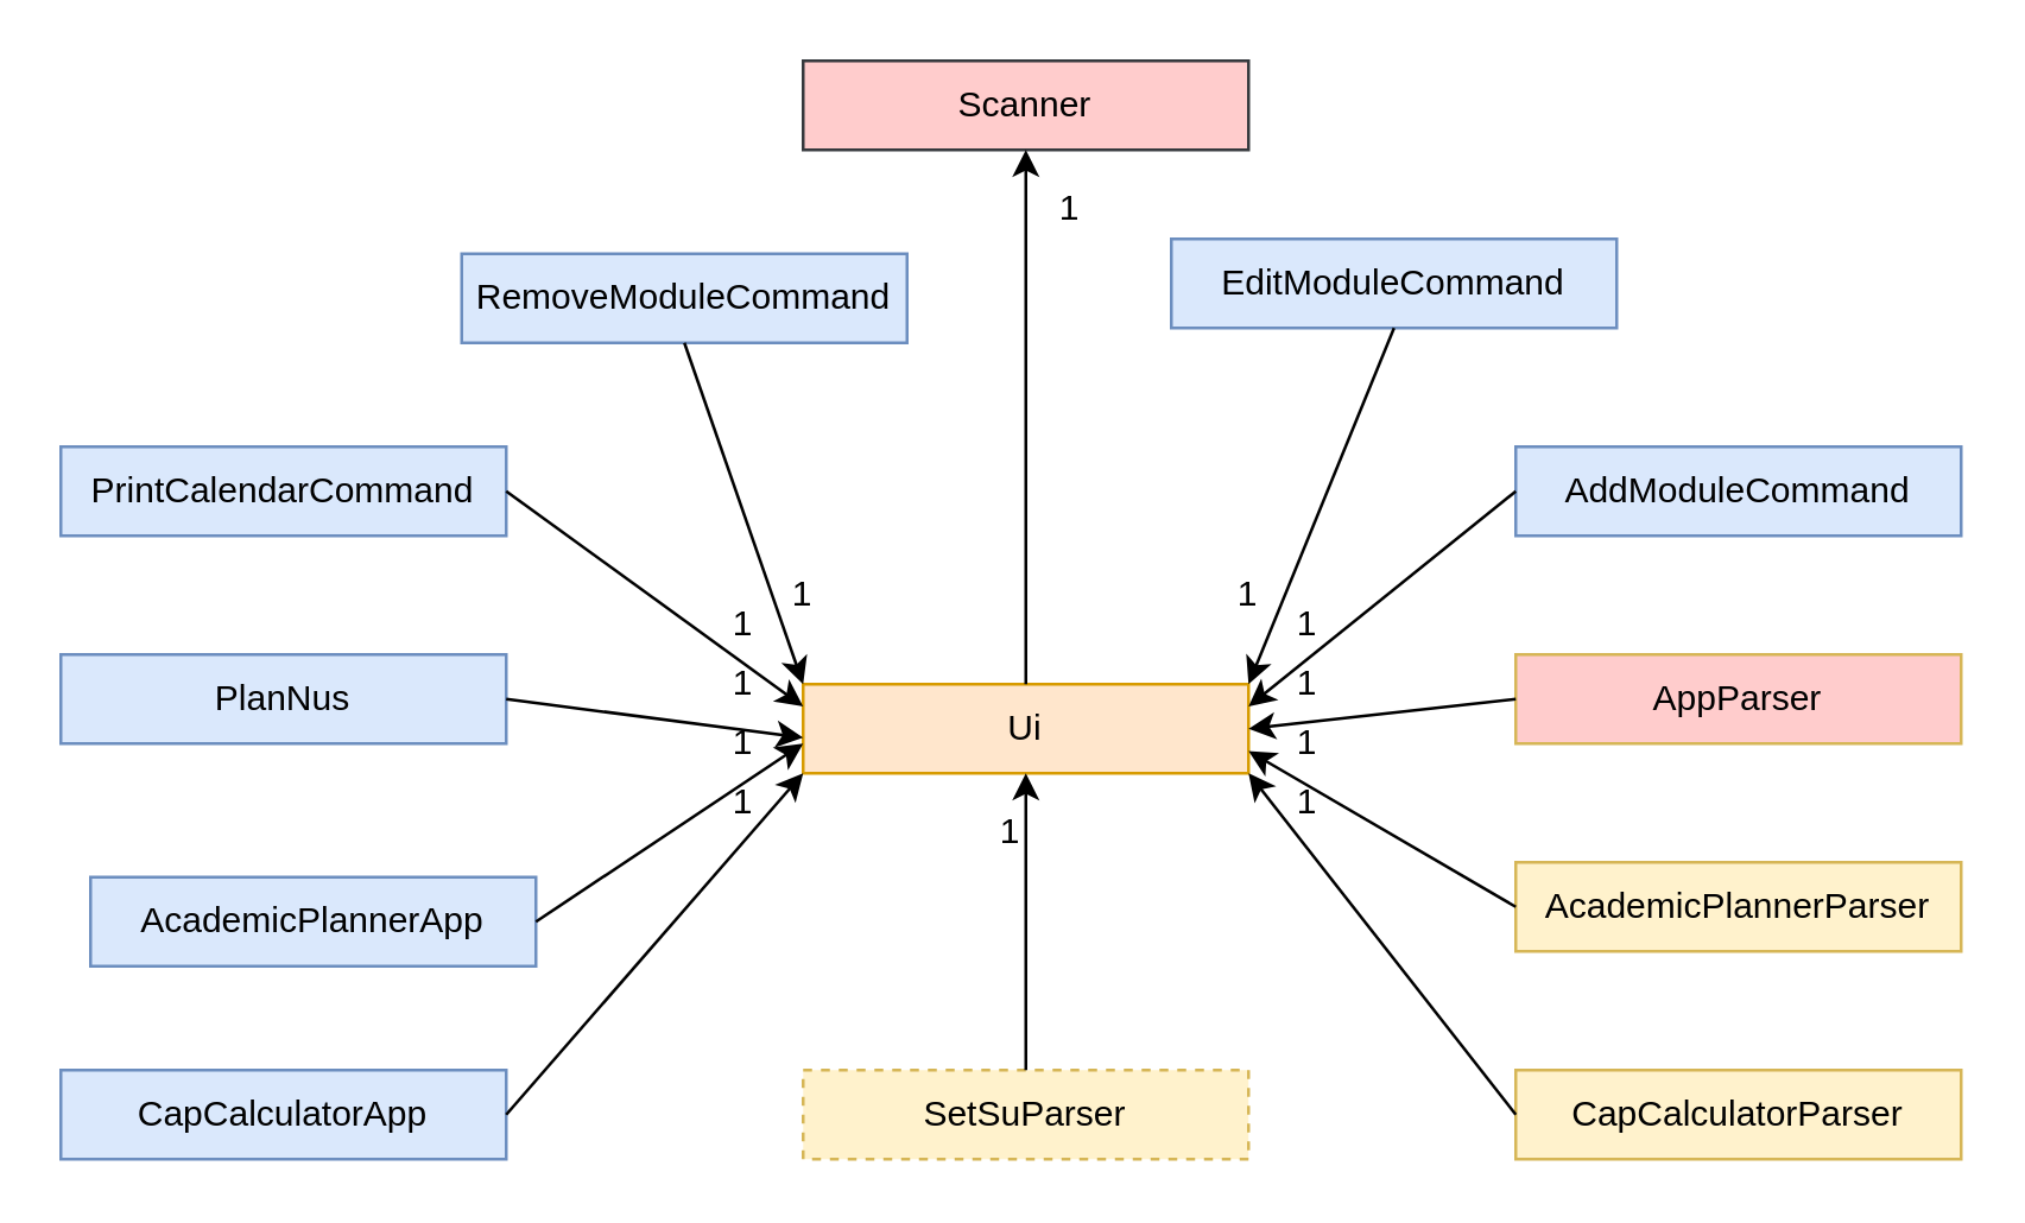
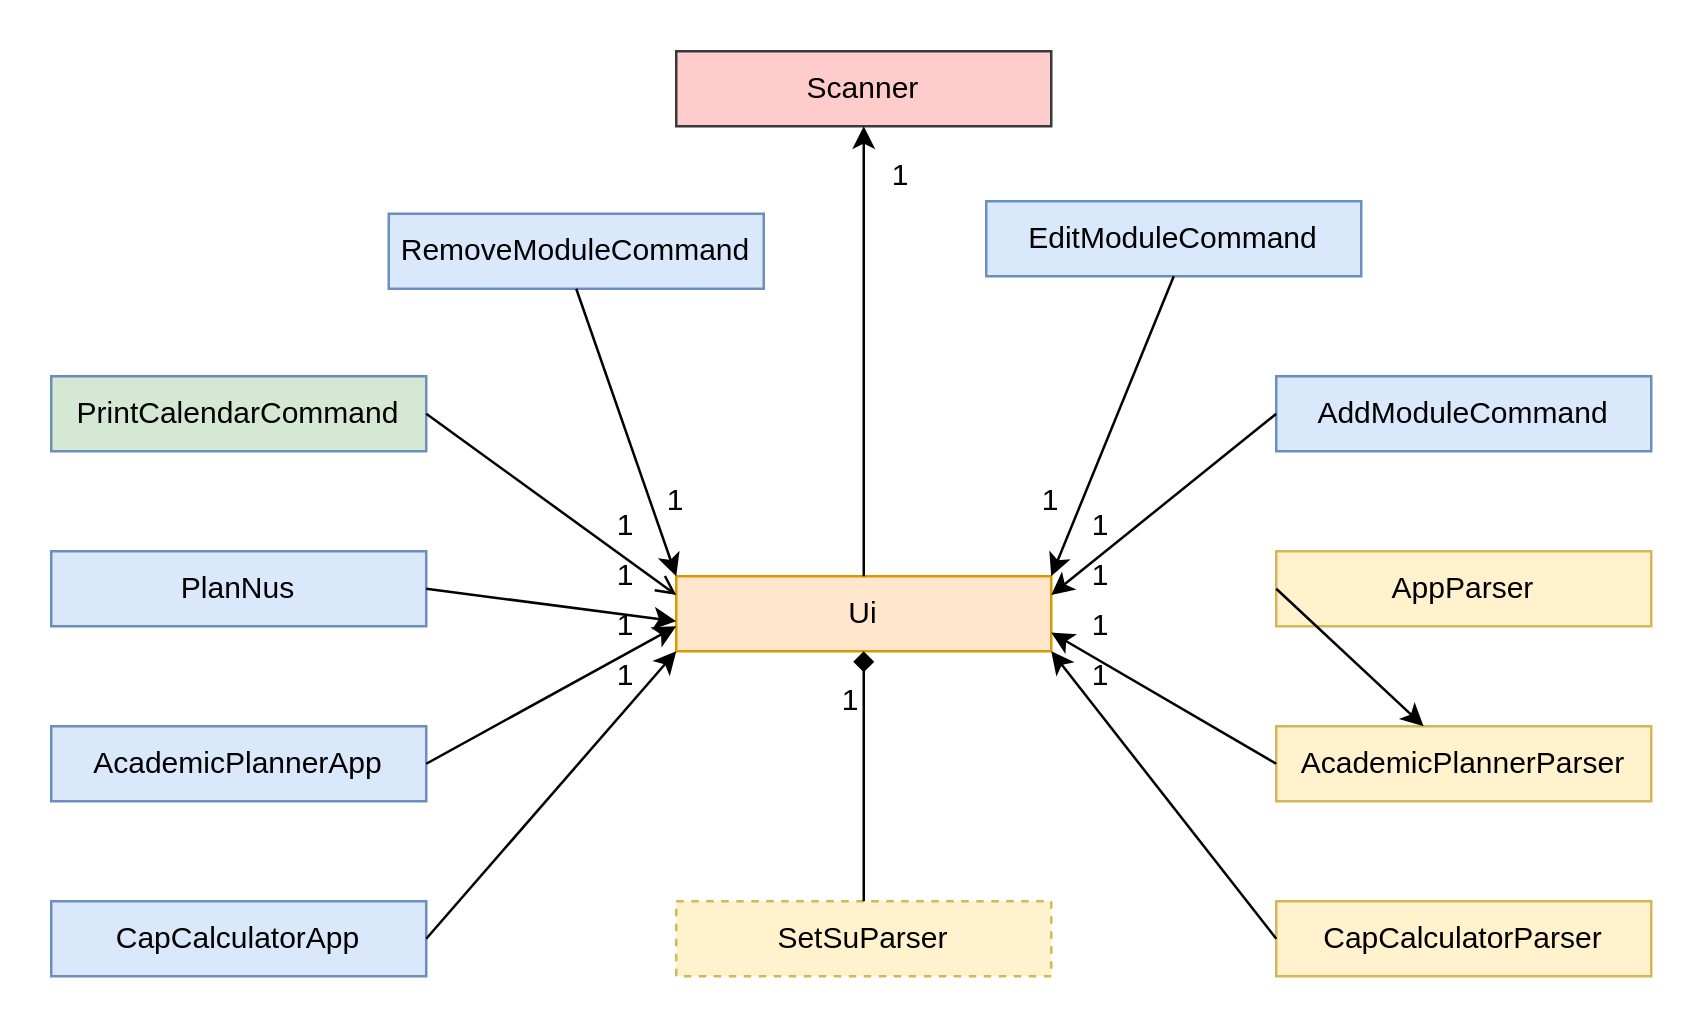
- <mxCell id="9" value="PrintCalendarCommand" style="rounded=0;whiteSpace=wrap;html=1;fillColor=#dae8fc;strokeColor=#6c8ebf;" parent="1" vertex="1"><mxGeometry x="20" y="150" width="150" height="30" as="geometry" /></mxCell>
+ <mxCell id="9" value="PrintCalendarCommand" style="rounded=0;whiteSpace=wrap;html=1;fillColor=#d5e8d4;strokeColor=#6c8ebf;" parent="1" vertex="1"><mxGeometry x="20" y="150" width="150" height="30" as="geometry" /></mxCell>
- <mxCell id="14" value="" style="endArrow=classic;html=1;exitX=1;exitY=0.5;exitDx=0;exitDy=0;entryX=0;entryY=0.25;entryDx=0;entryDy=0;fillColor=#dae8fc;" edge="1" parent="1" source="9" target="2"><mxGeometry width="50" height="50" relative="1" as="geometry"><mxPoint x="380" y="230" as="sourcePoint" /><mxPoint x="240" y="200" as="targetPoint" /></mxGeometry></mxCell>
+ <mxCell id="14" value="" style="endArrow=open;html=1;exitX=1;exitY=0.5;exitDx=0;exitDy=0;entryX=0;entryY=0.25;entryDx=0;entryDy=0;fillColor=#dae8fc;" edge="1" parent="1" source="9" target="2"><mxGeometry width="50" height="50" relative="1" as="geometry"><mxPoint x="380" y="230" as="sourcePoint" /><mxPoint x="240" y="200" as="targetPoint" /></mxGeometry></mxCell>
- <mxCell id="10" value="AppParser" style="rounded=0;whiteSpace=wrap;html=1;fillColor=#ffcccc;strokeColor=#d6b656;" parent="1" vertex="1"><mxGeometry x="510" y="220" width="150" height="30" as="geometry" /></mxCell>
+ <mxCell id="10" value="AppParser" style="rounded=0;whiteSpace=wrap;html=1;fillColor=#fff2cc;strokeColor=#d6b656;" parent="1" vertex="1"><mxGeometry x="510" y="220" width="150" height="30" as="geometry" /></mxCell>
- <mxCell id="21" value="" style="endArrow=classic;html=1;exitX=0;exitY=0.5;exitDx=0;exitDy=0;fillColor=#dae8fc;entryX=1;entryY=0.5;entryDx=0;entryDy=0;" edge="1" parent="1" source="10" target="2"><mxGeometry width="50" height="50" relative="1" as="geometry"><mxPoint x="490" y="230" as="sourcePoint" /><mxPoint x="400" y="177.5" as="targetPoint" /></mxGeometry></mxCell>
+ <mxCell id="21" value="" style="endArrow=classic;html=1;exitX=0;exitY=0.5;exitDx=0;exitDy=0;fillColor=#dae8fc;" edge="1" parent="1" source="10" target="11"><mxGeometry width="50" height="50" relative="1" as="geometry"><mxPoint x="490" y="230" as="sourcePoint" /><mxPoint x="400" y="177.5" as="targetPoint" /></mxGeometry></mxCell>
- <mxCell id="18" value="" style="endArrow=classic;html=1;exitX=0.5;exitY=0;exitDx=0;exitDy=0;fillColor=#dae8fc;entryX=0.5;entryY=1;entryDx=0;entryDy=0;" edge="1" parent="1" source="13" target="2"><mxGeometry width="50" height="50" relative="1" as="geometry"><mxPoint x="310" y="390" as="sourcePoint" /><mxPoint x="410" y="275" as="targetPoint" /></mxGeometry></mxCell>
+ <mxCell id="18" value="" style="endArrow=diamond;html=1;exitX=0.5;exitY=0;exitDx=0;exitDy=0;fillColor=#dae8fc;entryX=0.5;entryY=1;entryDx=0;entryDy=0;" edge="1" parent="1" source="13" target="2"><mxGeometry width="50" height="50" relative="1" as="geometry"><mxPoint x="310" y="390" as="sourcePoint" /><mxPoint x="410" y="275" as="targetPoint" /></mxGeometry></mxCell>
- <mxCell id="5" value="AcademicPlannerApp" style="rounded=0;whiteSpace=wrap;html=1;fillColor=#dae8fc;strokeColor=#6c8ebf;" parent="1" vertex="1"><mxGeometry x="30" y="295" width="150" height="30" as="geometry" /></mxCell>
+ <mxCell id="5" value="AcademicPlannerApp" style="rounded=0;whiteSpace=wrap;html=1;fillColor=#dae8fc;strokeColor=#6c8ebf;" parent="1" vertex="1"><mxGeometry x="20" y="290" width="150" height="30" as="geometry" /></mxCell>
